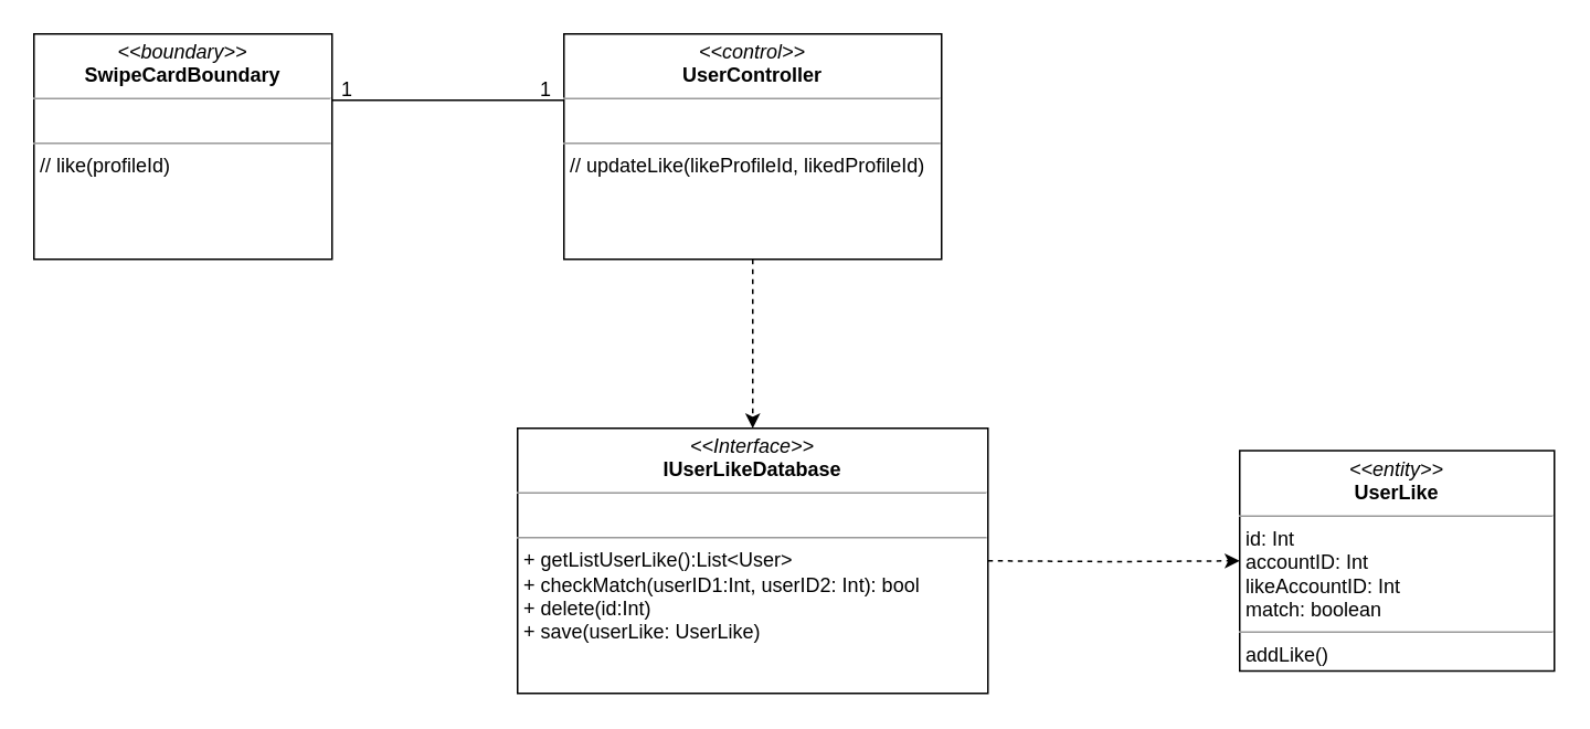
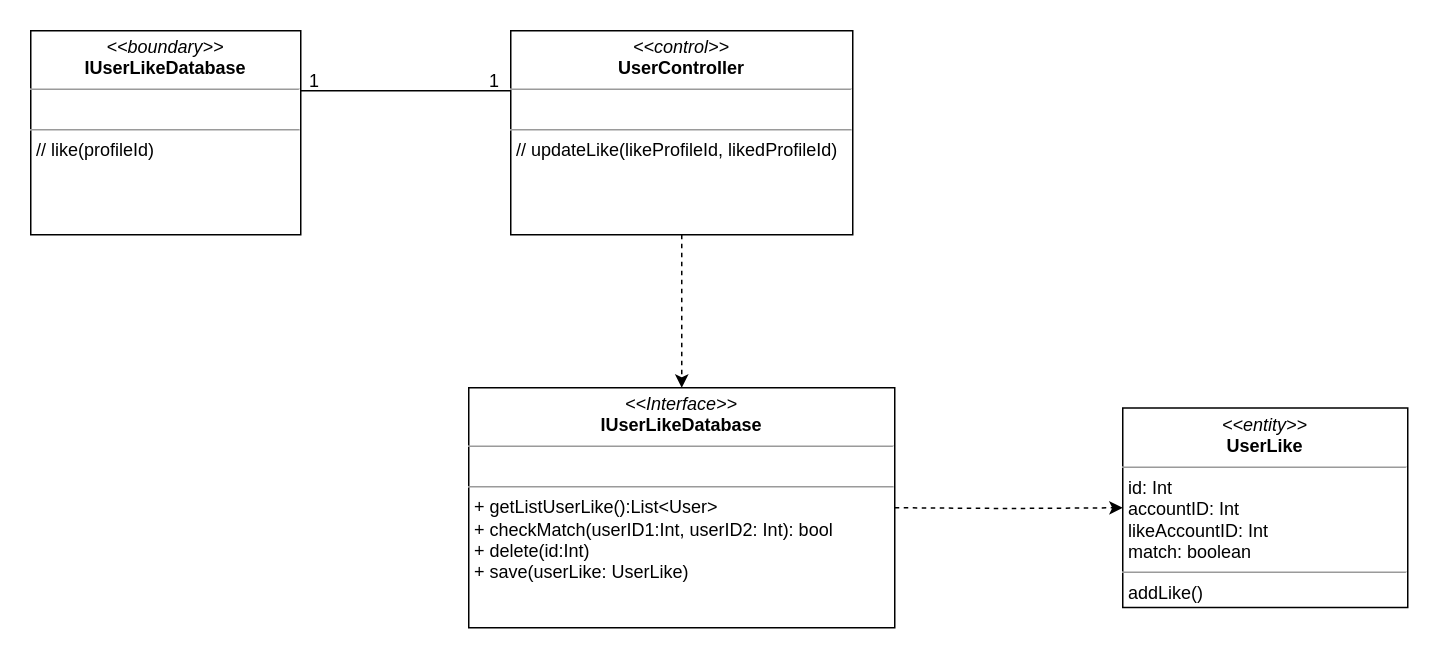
- <mxCell id="2" value="&lt;p style=&quot;margin: 0px ; margin-top: 4px ; text-align: center&quot;&gt;&lt;i&gt;&amp;lt;&amp;lt;boundary&amp;gt;&amp;gt;&lt;/i&gt;&lt;br&gt;&lt;b&gt;SwipeCardBoundary&lt;/b&gt;&lt;/p&gt;&lt;hr size=&quot;1&quot;&gt;&lt;p style=&quot;margin: 0px ; margin-left: 4px&quot;&gt;&lt;font style=&quot;font-size: 6px&quot;&gt;&lt;br&gt;&lt;/font&gt;&lt;/p&gt;&lt;hr size=&quot;1&quot;&gt;&lt;p style=&quot;margin: 0px ; margin-left: 4px&quot;&gt;// like(profileId)&lt;/p&gt;" style="verticalAlign=top;align=left;overflow=fill;fontSize=12;fontFamily=Helvetica;html=1;fillColor=#ffffff;" parent="1" vertex="1"><mxGeometry x="20" y="20" width="180" height="136" as="geometry" /></mxCell>
+ <mxCell id="2" value="&lt;p style=&quot;margin: 0px ; margin-top: 4px ; text-align: center&quot;&gt;&lt;i&gt;&amp;lt;&amp;lt;boundary&amp;gt;&amp;gt;&lt;/i&gt;&lt;br&gt;&lt;b&gt;IUserLikeDatabase&lt;/b&gt;&lt;/p&gt;&lt;hr size=&quot;1&quot;&gt;&lt;p style=&quot;margin: 0px ; margin-left: 4px&quot;&gt;&lt;font style=&quot;font-size: 6px&quot;&gt;&lt;br&gt;&lt;/font&gt;&lt;/p&gt;&lt;hr size=&quot;1&quot;&gt;&lt;p style=&quot;margin: 0px ; margin-left: 4px&quot;&gt;// like(profileId)&lt;/p&gt;" style="verticalAlign=top;align=left;overflow=fill;fontSize=12;fontFamily=Helvetica;html=1;fillColor=#ffffff;" parent="1" vertex="1"><mxGeometry x="20" y="20" width="180" height="136" as="geometry" /></mxCell>
